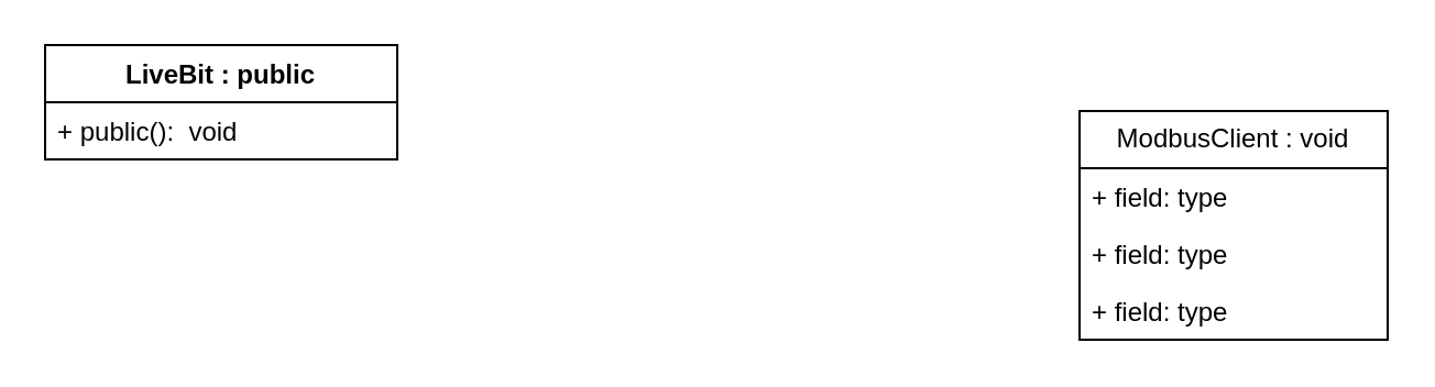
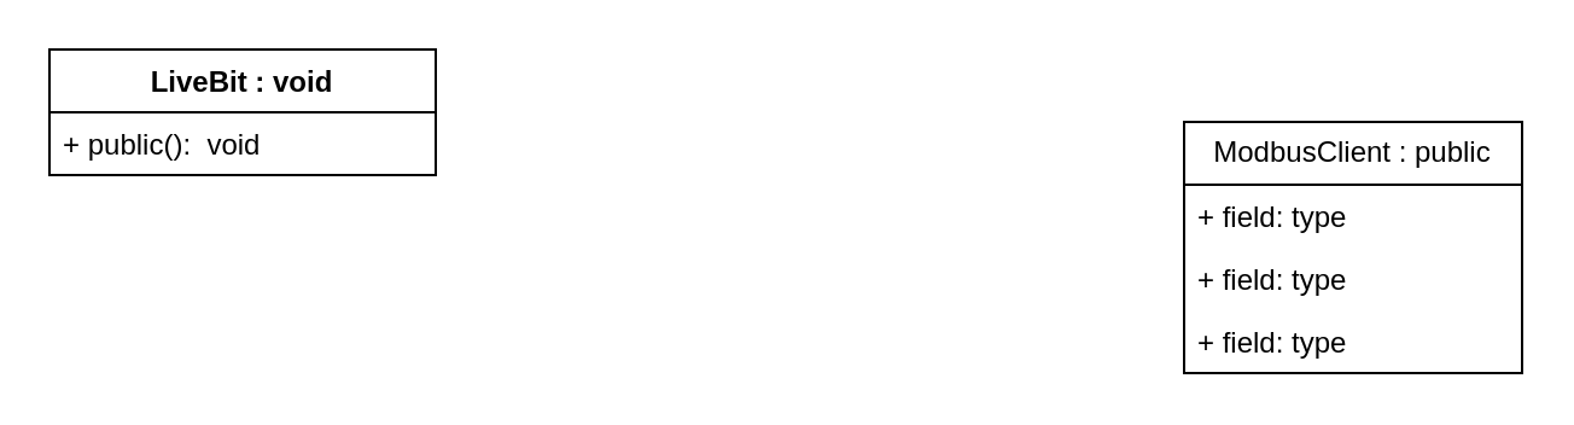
- <mxCell id="2" value="LiveBit : public" style="swimlane;fontStyle=1;align=center;verticalAlign=top;childLayout=stackLayout;horizontal=1;startSize=26;horizontalStack=0;resizeParent=1;resizeParentMax=0;resizeLast=0;collapsible=1;marginBottom=0;whiteSpace=wrap;html=1;" vertex="1" parent="1"><mxGeometry x="20" y="20" width="160" height="52" as="geometry"><mxRectangle x="50" y="70" width="120" height="30" as="alternateBounds" /></mxGeometry></mxCell>
+ <mxCell id="2" value="LiveBit : void" style="swimlane;fontStyle=1;align=center;verticalAlign=top;childLayout=stackLayout;horizontal=1;startSize=26;horizontalStack=0;resizeParent=1;resizeParentMax=0;resizeLast=0;collapsible=1;marginBottom=0;whiteSpace=wrap;html=1;" vertex="1" parent="1"><mxGeometry x="20" y="20" width="160" height="52" as="geometry"><mxRectangle x="50" y="70" width="120" height="30" as="alternateBounds" /></mxGeometry></mxCell>
- <mxCell id="4" value="ModbusClient : void" style="swimlane;fontStyle=0;childLayout=stackLayout;horizontal=1;startSize=26;fillColor=none;horizontalStack=0;resizeParent=1;resizeParentMax=0;resizeLast=0;collapsible=1;marginBottom=0;whiteSpace=wrap;html=1;" vertex="1" parent="1"><mxGeometry x="490" y="50" width="140" height="104" as="geometry" /></mxCell>
+ <mxCell id="4" value="ModbusClient : public" style="swimlane;fontStyle=0;childLayout=stackLayout;horizontal=1;startSize=26;fillColor=none;horizontalStack=0;resizeParent=1;resizeParentMax=0;resizeLast=0;collapsible=1;marginBottom=0;whiteSpace=wrap;html=1;" vertex="1" parent="1"><mxGeometry x="490" y="50" width="140" height="104" as="geometry" /></mxCell>
